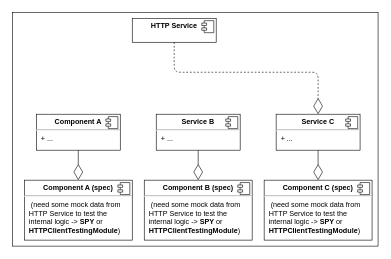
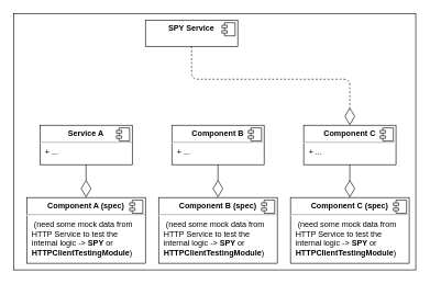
- <mxCell id="5" value="&lt;p style=&quot;margin: 0px ; margin-top: 6px ; text-align: center&quot;&gt;&lt;b&gt;HTTP Service&lt;/b&gt;&lt;/p&gt;&lt;p style=&quot;margin: 0px ; margin-top: 6px ; text-align: center&quot;&gt;&lt;b&gt;&lt;br&gt;&lt;/b&gt;&lt;/p&gt;&lt;p style=&quot;margin: 0px ; margin-top: 6px ; text-align: center&quot;&gt;&lt;b&gt;&lt;br&gt;&lt;/b&gt;&lt;/p&gt;" style="align=left;overflow=fill;html=1;dropTarget=0;" vertex="1" parent="1"><mxGeometry x="220" y="30" width="140" height="40" as="geometry" /></mxCell>
+ <mxCell id="5" value="&lt;p style=&quot;margin: 0px ; margin-top: 6px ; text-align: center&quot;&gt;&lt;b&gt;SPY Service&lt;/b&gt;&lt;/p&gt;&lt;p style=&quot;margin: 0px ; margin-top: 6px ; text-align: center&quot;&gt;&lt;b&gt;&lt;br&gt;&lt;/b&gt;&lt;/p&gt;&lt;p style=&quot;margin: 0px ; margin-top: 6px ; text-align: center&quot;&gt;&lt;b&gt;&lt;br&gt;&lt;/b&gt;&lt;/p&gt;" style="align=left;overflow=fill;html=1;dropTarget=0;" vertex="1" parent="1"><mxGeometry x="220" y="30" width="140" height="40" as="geometry" /></mxCell>
- <mxCell id="3" value="&lt;p style=&quot;margin: 0px ; margin-top: 6px ; text-align: center&quot;&gt;&lt;b&gt;Component A&lt;/b&gt;&lt;/p&gt;&lt;hr&gt;&lt;p style=&quot;margin: 0px ; margin-left: 8px&quot;&gt;+ ...&lt;/p&gt;" style="align=left;overflow=fill;html=1;dropTarget=0;" vertex="1" parent="1"><mxGeometry x="60" y="190" width="140" height="60" as="geometry" /></mxCell>
+ <mxCell id="3" value="&lt;p style=&quot;margin: 0px ; margin-top: 6px ; text-align: center&quot;&gt;&lt;b&gt;Service A&lt;/b&gt;&lt;/p&gt;&lt;hr&gt;&lt;p style=&quot;margin: 0px ; margin-left: 8px&quot;&gt;+ ...&lt;/p&gt;" style="align=left;overflow=fill;html=1;dropTarget=0;" vertex="1" parent="1"><mxGeometry x="60" y="190" width="140" height="60" as="geometry" /></mxCell>
- <mxCell id="10" value="&lt;p style=&quot;margin: 0px ; margin-top: 6px ; text-align: center&quot;&gt;&lt;b&gt;Service B&lt;/b&gt;&lt;/p&gt;&lt;hr&gt;&lt;p style=&quot;margin: 0px ; margin-left: 8px&quot;&gt;+ ...&lt;/p&gt;" style="align=left;overflow=fill;html=1;dropTarget=0;" vertex="1" parent="1"><mxGeometry x="260" y="190" width="140" height="60" as="geometry" /></mxCell>
+ <mxCell id="10" value="&lt;p style=&quot;margin: 0px ; margin-top: 6px ; text-align: center&quot;&gt;&lt;b&gt;Component B&lt;/b&gt;&lt;/p&gt;&lt;hr&gt;&lt;p style=&quot;margin: 0px ; margin-left: 8px&quot;&gt;+ ...&lt;/p&gt;" style="align=left;overflow=fill;html=1;dropTarget=0;" vertex="1" parent="1"><mxGeometry x="260" y="190" width="140" height="60" as="geometry" /></mxCell>
- <mxCell id="15" value="&lt;p style=&quot;margin: 0px ; margin-top: 6px ; text-align: center&quot;&gt;&lt;b&gt;Service C&lt;/b&gt;&lt;/p&gt;&lt;hr&gt;&lt;p style=&quot;margin: 0px ; margin-left: 8px&quot;&gt;+ ...&lt;/p&gt;" style="align=left;overflow=fill;html=1;dropTarget=0;" vertex="1" parent="1"><mxGeometry x="460" y="190" width="140" height="60" as="geometry" /></mxCell>
+ <mxCell id="15" value="&lt;p style=&quot;margin: 0px ; margin-top: 6px ; text-align: center&quot;&gt;&lt;b&gt;Component C&lt;/b&gt;&lt;/p&gt;&lt;hr&gt;&lt;p style=&quot;margin: 0px ; margin-left: 8px&quot;&gt;+ ...&lt;/p&gt;" style="align=left;overflow=fill;html=1;dropTarget=0;" vertex="1" parent="1"><mxGeometry x="460" y="190" width="140" height="60" as="geometry" /></mxCell>
